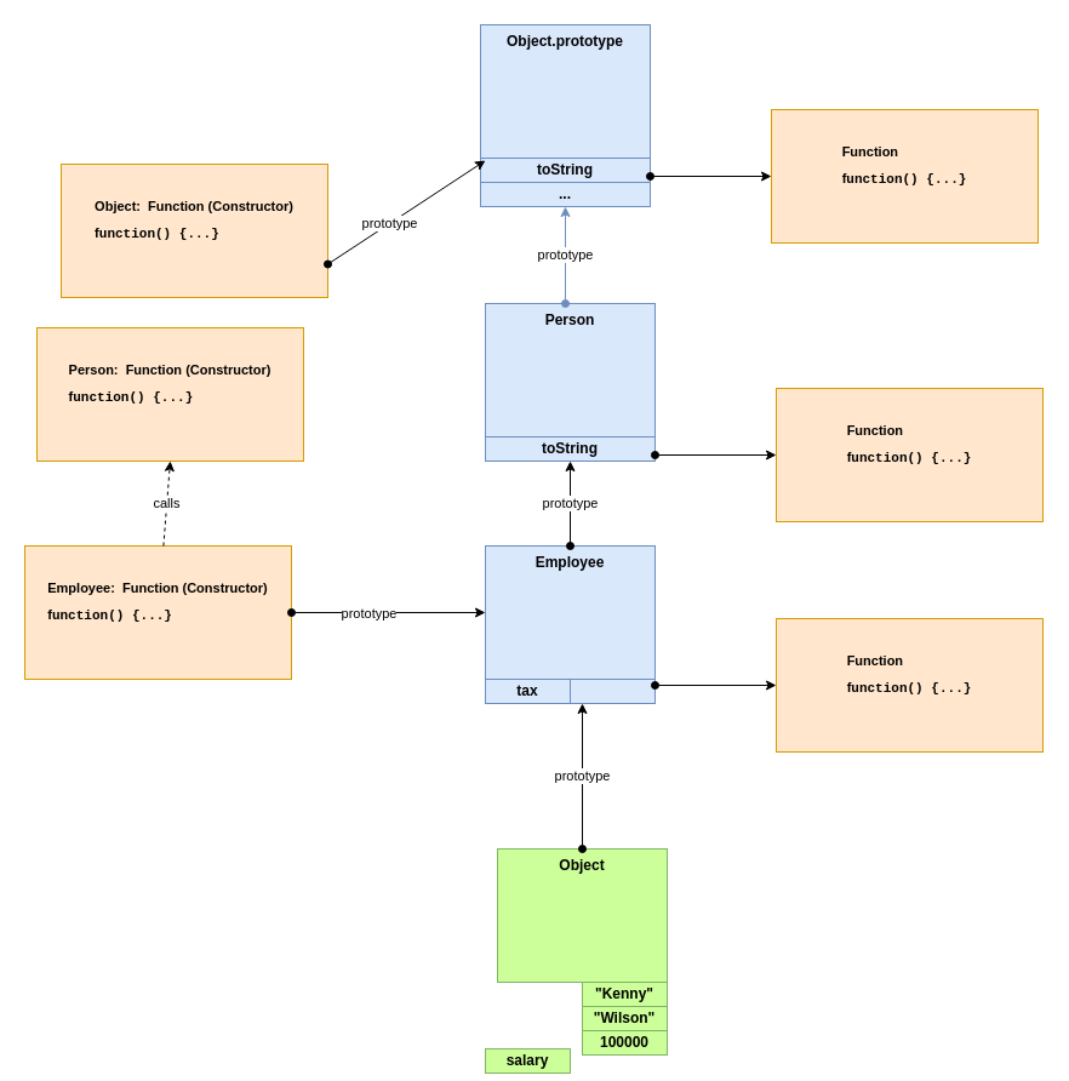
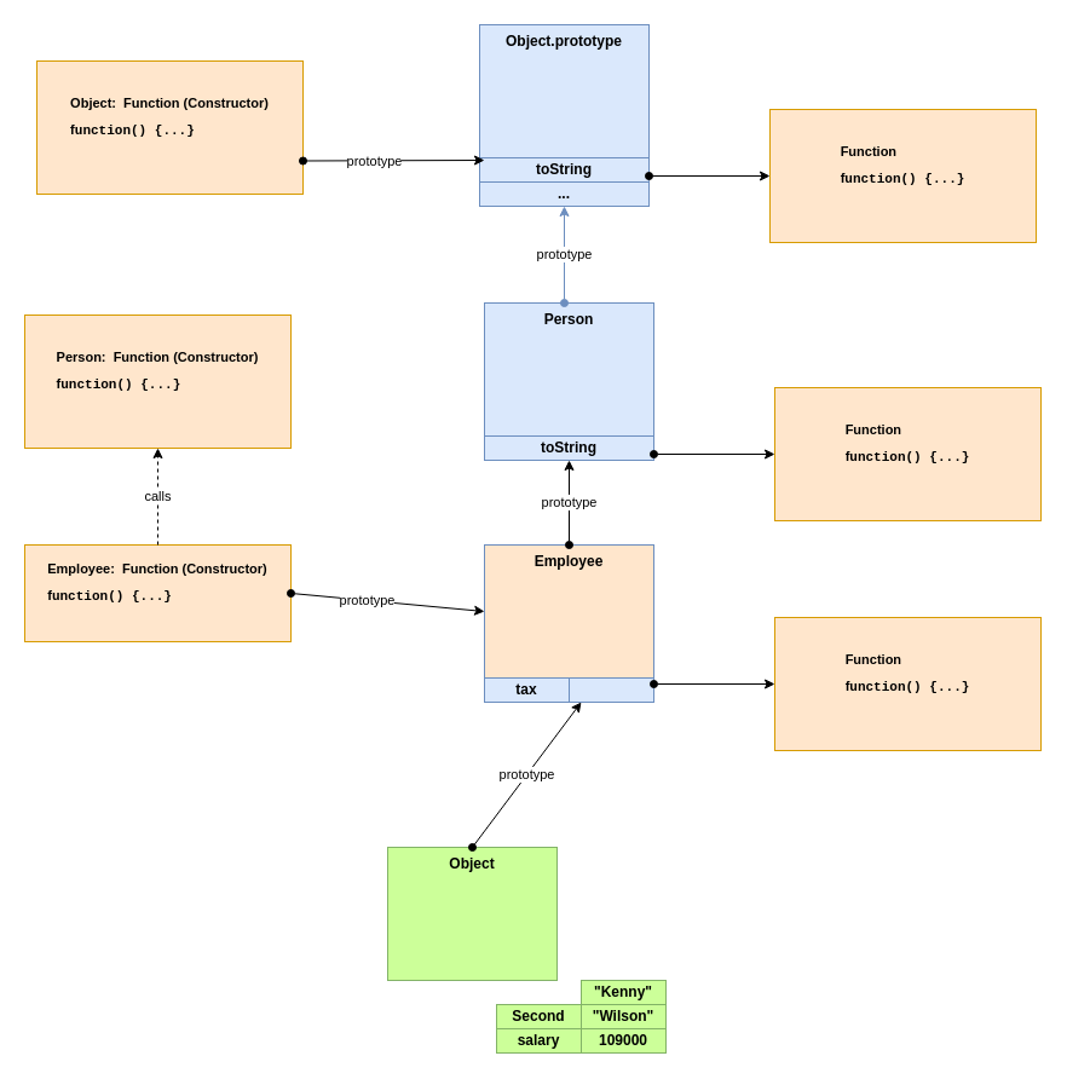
- <mxCell id="18" value="&lt;p class=&quot;SourceCodeCxSpFirst&quot; style=&quot;text-align: left ; font-size: 11px ; line-height: 80%&quot;&gt;&lt;font style=&quot;font-size: 11px&quot;&gt;Object:&amp;nbsp; Function (Constructor)&lt;/font&gt;&lt;/p&gt;&lt;p class=&quot;SourceCodeCxSpFirst&quot; style=&quot;text-align: left ; font-size: 11px&quot;&gt;&lt;font style=&quot;font-size: 11px&quot;&gt;f&lt;font face=&quot;Courier New&quot;&gt;unction()&amp;nbsp;{...}&lt;/font&gt;&lt;/font&gt;&lt;/p&gt;&lt;br&gt;&lt;div style=&quot;text-align: justify&quot;&gt;&lt;/div&gt;" style="rounded=0;whiteSpace=wrap;html=1;strokeColor=#d79b00;fillColor=#ffe6cc;fontStyle=1" vertex="1" parent="1"><mxGeometry x="50" y="135" width="220" height="110" as="geometry" /></mxCell>
+ <mxCell id="18" value="&lt;p class=&quot;SourceCodeCxSpFirst&quot; style=&quot;text-align: left ; font-size: 11px ; line-height: 80%&quot;&gt;&lt;font style=&quot;font-size: 11px&quot;&gt;Object:&amp;nbsp; Function (Constructor)&lt;/font&gt;&lt;/p&gt;&lt;p class=&quot;SourceCodeCxSpFirst&quot; style=&quot;text-align: left ; font-size: 11px&quot;&gt;&lt;font style=&quot;font-size: 11px&quot;&gt;f&lt;font face=&quot;Courier New&quot;&gt;unction()&amp;nbsp;{...}&lt;/font&gt;&lt;/font&gt;&lt;/p&gt;&lt;br&gt;&lt;div style=&quot;text-align: justify&quot;&gt;&lt;/div&gt;" style="rounded=0;whiteSpace=wrap;html=1;strokeColor=#d79b00;fillColor=#ffe6cc;fontStyle=1" vertex="1" parent="1"><mxGeometry x="30" y="50" width="220" height="110" as="geometry" /></mxCell>
- <mxCell id="17" value="&lt;p class=&quot;SourceCodeCxSpFirst&quot; style=&quot;text-align: left ; font-size: 11px ; line-height: 80%&quot;&gt;&lt;font style=&quot;font-size: 11px&quot;&gt;Person:&amp;nbsp; Function (Constructor)&lt;/font&gt;&lt;/p&gt;&lt;p class=&quot;SourceCodeCxSpFirst&quot; style=&quot;text-align: left ; font-size: 11px&quot;&gt;&lt;font style=&quot;font-size: 11px&quot;&gt;f&lt;font face=&quot;Courier New&quot;&gt;unction()&amp;nbsp;{...}&lt;/font&gt;&lt;/font&gt;&lt;/p&gt;&lt;br&gt;&lt;div style=&quot;text-align: justify&quot;&gt;&lt;/div&gt;" style="rounded=0;whiteSpace=wrap;html=1;strokeColor=#d79b00;fillColor=#ffe6cc;fontStyle=1" vertex="1" parent="1"><mxGeometry x="30" y="270" width="220" height="110" as="geometry" /></mxCell>
+ <mxCell id="17" value="&lt;p class=&quot;SourceCodeCxSpFirst&quot; style=&quot;text-align: left ; font-size: 11px ; line-height: 80%&quot;&gt;&lt;font style=&quot;font-size: 11px&quot;&gt;Person:&amp;nbsp; Function (Constructor)&lt;/font&gt;&lt;/p&gt;&lt;p class=&quot;SourceCodeCxSpFirst&quot; style=&quot;text-align: left ; font-size: 11px&quot;&gt;&lt;font style=&quot;font-size: 11px&quot;&gt;f&lt;font face=&quot;Courier New&quot;&gt;unction()&amp;nbsp;{...}&lt;/font&gt;&lt;/font&gt;&lt;/p&gt;&lt;br&gt;&lt;div style=&quot;text-align: justify&quot;&gt;&lt;/div&gt;" style="rounded=0;whiteSpace=wrap;html=1;strokeColor=#d79b00;fillColor=#ffe6cc;fontStyle=1" vertex="1" parent="1"><mxGeometry x="20" y="260" width="220" height="110" as="geometry" /></mxCell>
- <mxCell id="29" value="&lt;p class=&quot;SourceCodeCxSpFirst&quot; style=&quot;text-align: left ; font-size: 11px ; line-height: 80%&quot;&gt;&lt;font style=&quot;font-size: 11px&quot;&gt;Employee:&amp;nbsp; Function (Constructor)&lt;/font&gt;&lt;/p&gt;&lt;p class=&quot;SourceCodeCxSpFirst&quot; style=&quot;text-align: left ; font-size: 11px&quot;&gt;&lt;font style=&quot;font-size: 11px&quot;&gt;f&lt;font face=&quot;Courier New&quot;&gt;unction()&amp;nbsp;{...}&lt;/font&gt;&lt;/font&gt;&lt;/p&gt;&lt;br&gt;&lt;div style=&quot;text-align: justify&quot;&gt;&lt;/div&gt;" style="rounded=0;whiteSpace=wrap;html=1;strokeColor=#d79b00;fillColor=#ffe6cc;fontStyle=1" vertex="1" parent="1"><mxGeometry x="20" y="450" width="220" height="110" as="geometry" /></mxCell>
+ <mxCell id="29" value="&lt;p class=&quot;SourceCodeCxSpFirst&quot; style=&quot;text-align: left ; font-size: 11px ; line-height: 80%&quot;&gt;&lt;font style=&quot;font-size: 11px&quot;&gt;Employee:&amp;nbsp; Function (Constructor)&lt;/font&gt;&lt;/p&gt;&lt;p class=&quot;SourceCodeCxSpFirst&quot; style=&quot;text-align: left ; font-size: 11px&quot;&gt;&lt;font style=&quot;font-size: 11px&quot;&gt;f&lt;font face=&quot;Courier New&quot;&gt;unction()&amp;nbsp;{...}&lt;/font&gt;&lt;/font&gt;&lt;/p&gt;&lt;br&gt;&lt;div style=&quot;text-align: justify&quot;&gt;&lt;/div&gt;" style="rounded=0;whiteSpace=wrap;html=1;strokeColor=#d79b00;fillColor=#ffe6cc;fontStyle=1" vertex="1" parent="1"><mxGeometry x="20" y="450" width="220" height="80" as="geometry" /></mxCell>
- <mxCell id="27" value="Employee&lt;div style=&quot;text-align: justify&quot;&gt;&lt;/div&gt;" style="rounded=0;whiteSpace=wrap;html=1;strokeColor=#6c8ebf;fillColor=#dae8fc;fontStyle=1;verticalAlign=top;" vertex="1" parent="1"><mxGeometry x="400" y="450" width="140" height="110" as="geometry" /></mxCell>
+ <mxCell id="27" value="Employee&lt;div style=&quot;text-align: justify&quot;&gt;&lt;/div&gt;" style="rounded=0;whiteSpace=wrap;html=1;strokeColor=#6c8ebf;fillColor=#ffe6cc;fontStyle=1;verticalAlign=top;" vertex="1" parent="1"><mxGeometry x="400" y="450" width="140" height="110" as="geometry" /></mxCell>
- <mxCell id="2" value="Object&lt;div style=&quot;text-align: justify&quot;&gt;&lt;/div&gt;" style="rounded=0;whiteSpace=wrap;html=1;strokeColor=#82b366;fillColor=#CCFF99;fontStyle=1;verticalAlign=top;" vertex="1" parent="1"><mxGeometry x="410" y="700" width="140" height="110" as="geometry" /></mxCell>
+ <mxCell id="2" value="Object&lt;div style=&quot;text-align: justify&quot;&gt;&lt;/div&gt;" style="rounded=0;whiteSpace=wrap;html=1;strokeColor=#82b366;fillColor=#CCFF99;fontStyle=1;verticalAlign=top;" vertex="1" parent="1"><mxGeometry x="320" y="700" width="140" height="110" as="geometry" /></mxCell>
+ <mxCell id="15" value="Second" style="rounded=0;whiteSpace=wrap;html=1;strokeColor=#82b366;fillColor=#CCFF99;fontStyle=1" vertex="1" parent="1"><mxGeometry x="410" y="830" width="70" height="20" as="geometry" /></mxCell>
- <mxCell id="21" value="100000" style="rounded=0;whiteSpace=wrap;html=1;strokeColor=#82b366;fillColor=#CCFF99;fontStyle=1" vertex="1" parent="1"><mxGeometry x="480" y="850" width="70" height="20" as="geometry" /></mxCell>
+ <mxCell id="21" value="109000" style="rounded=0;whiteSpace=wrap;html=1;strokeColor=#82b366;fillColor=#CCFF99;fontStyle=1" vertex="1" parent="1"><mxGeometry x="480" y="850" width="70" height="20" as="geometry" /></mxCell>
- <mxCell id="22" value="salary" style="rounded=0;whiteSpace=wrap;html=1;strokeColor=#82b366;fillColor=#CCFF99;fontStyle=1" vertex="1" parent="1"><mxGeometry x="400" y="865" width="70" height="20" as="geometry" /></mxCell>
+ <mxCell id="22" value="salary" style="rounded=0;whiteSpace=wrap;html=1;strokeColor=#82b366;fillColor=#CCFF99;fontStyle=1" vertex="1" parent="1"><mxGeometry x="410" y="850" width="70" height="20" as="geometry" /></mxCell>
